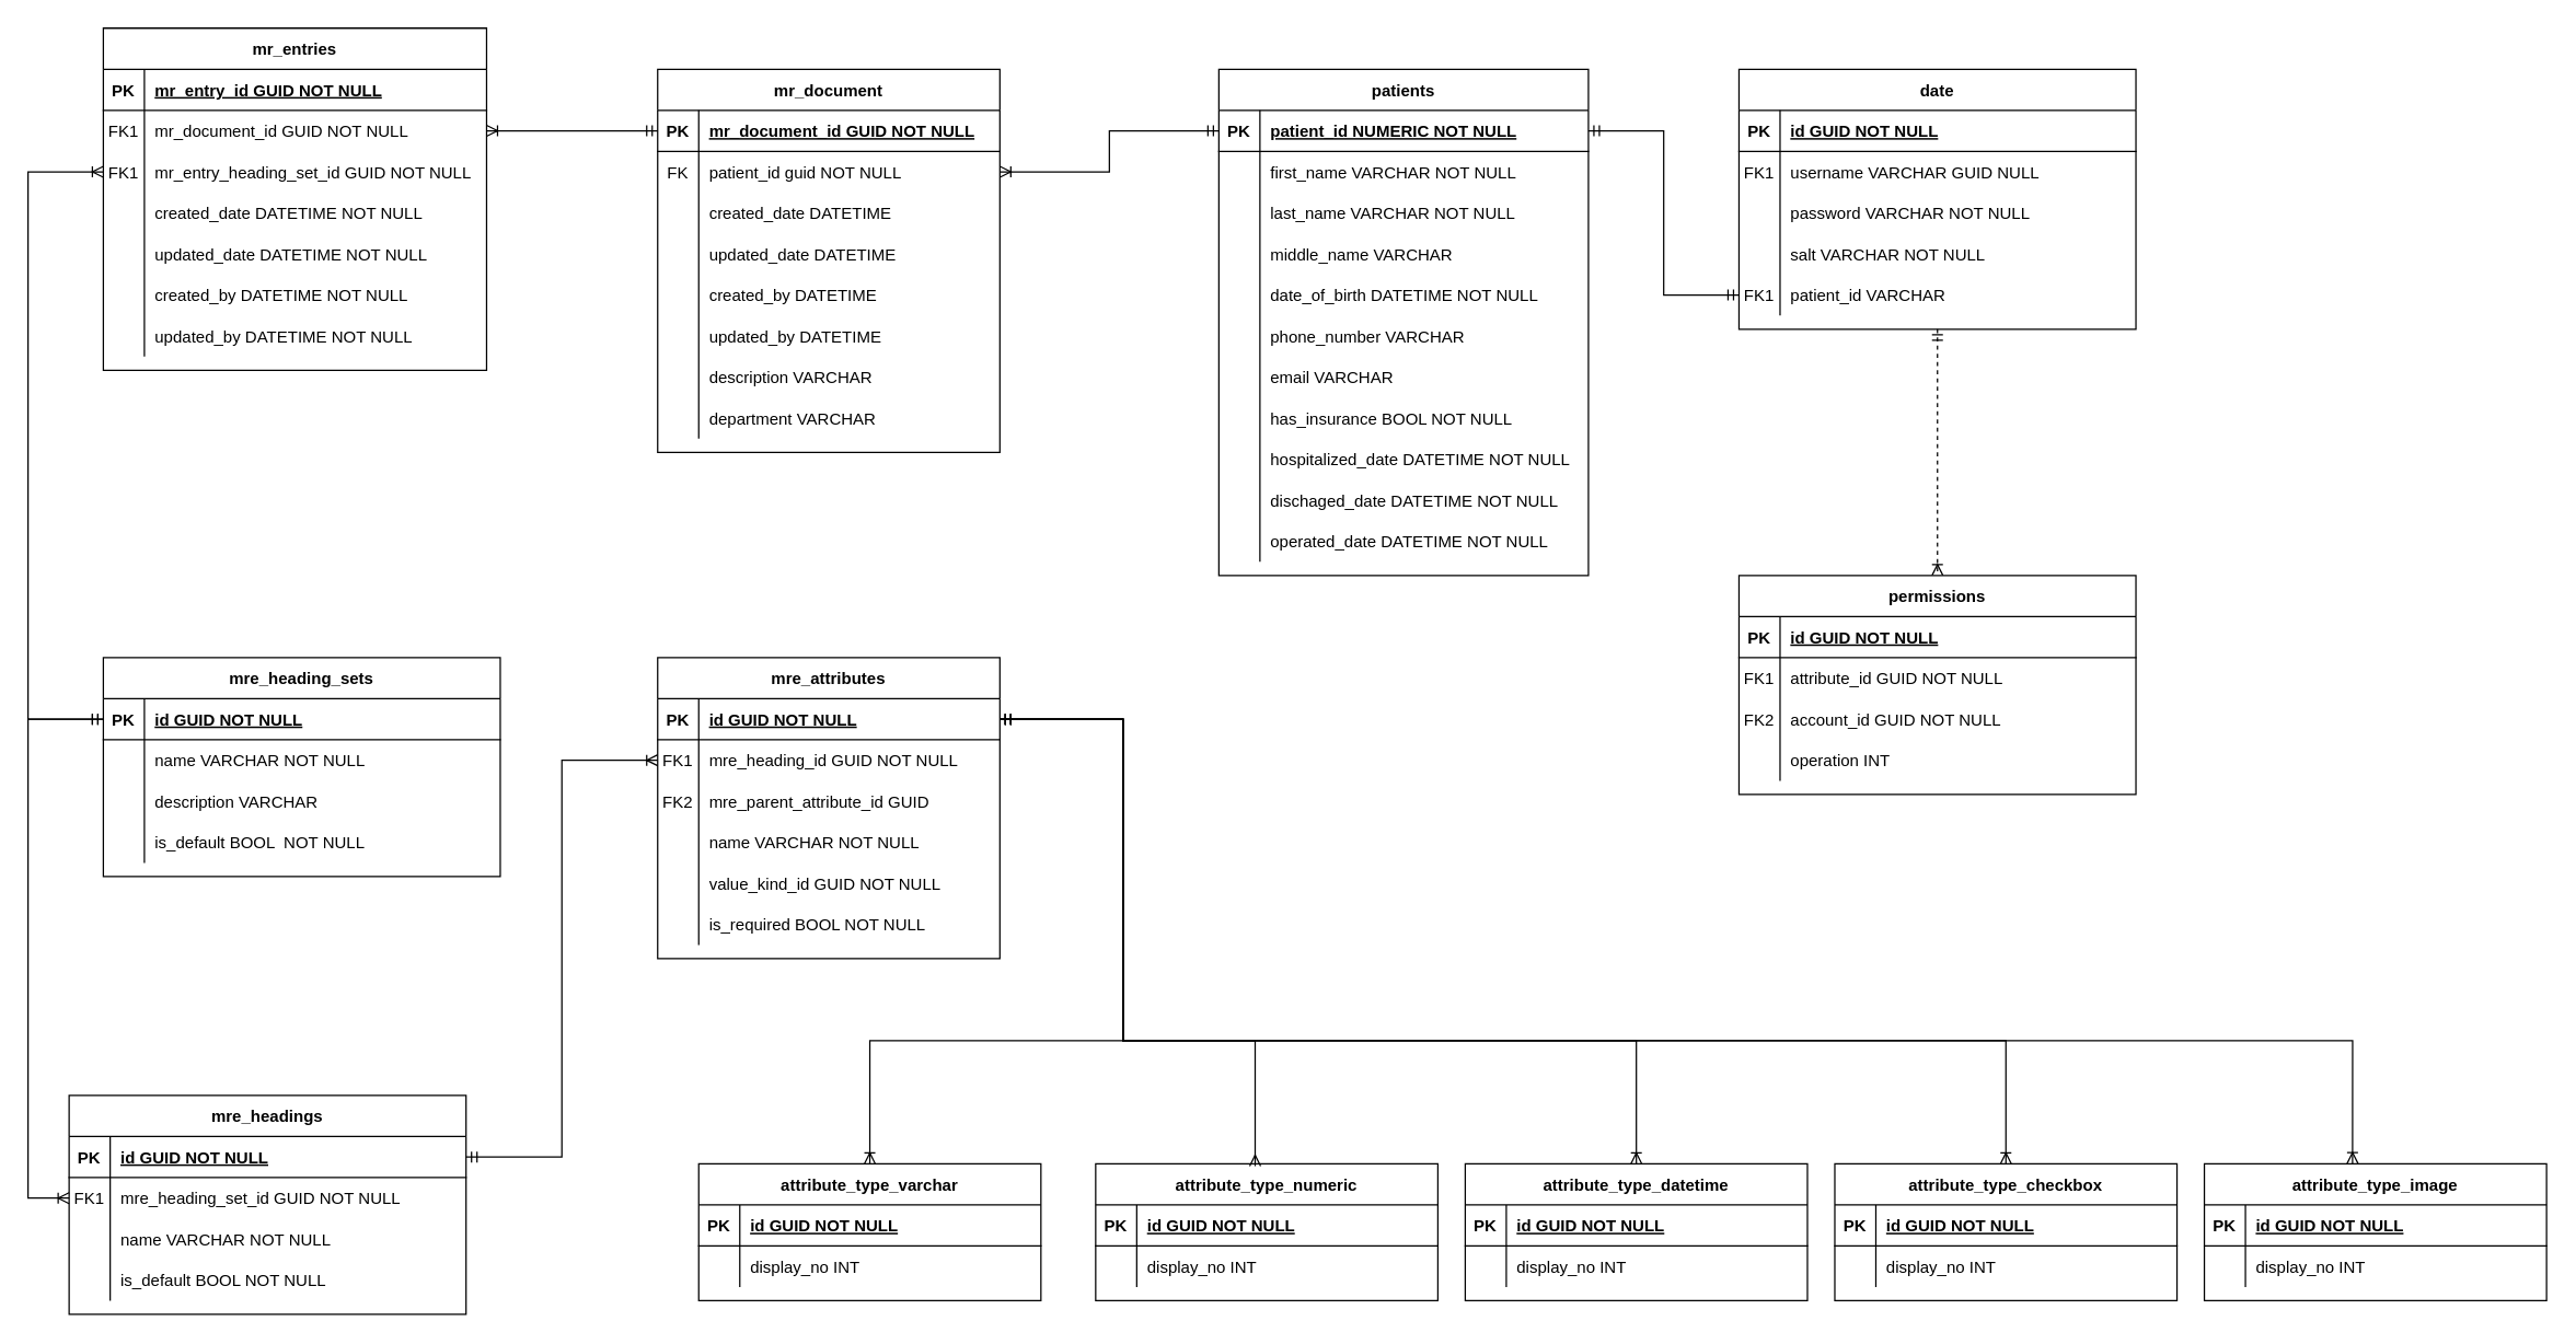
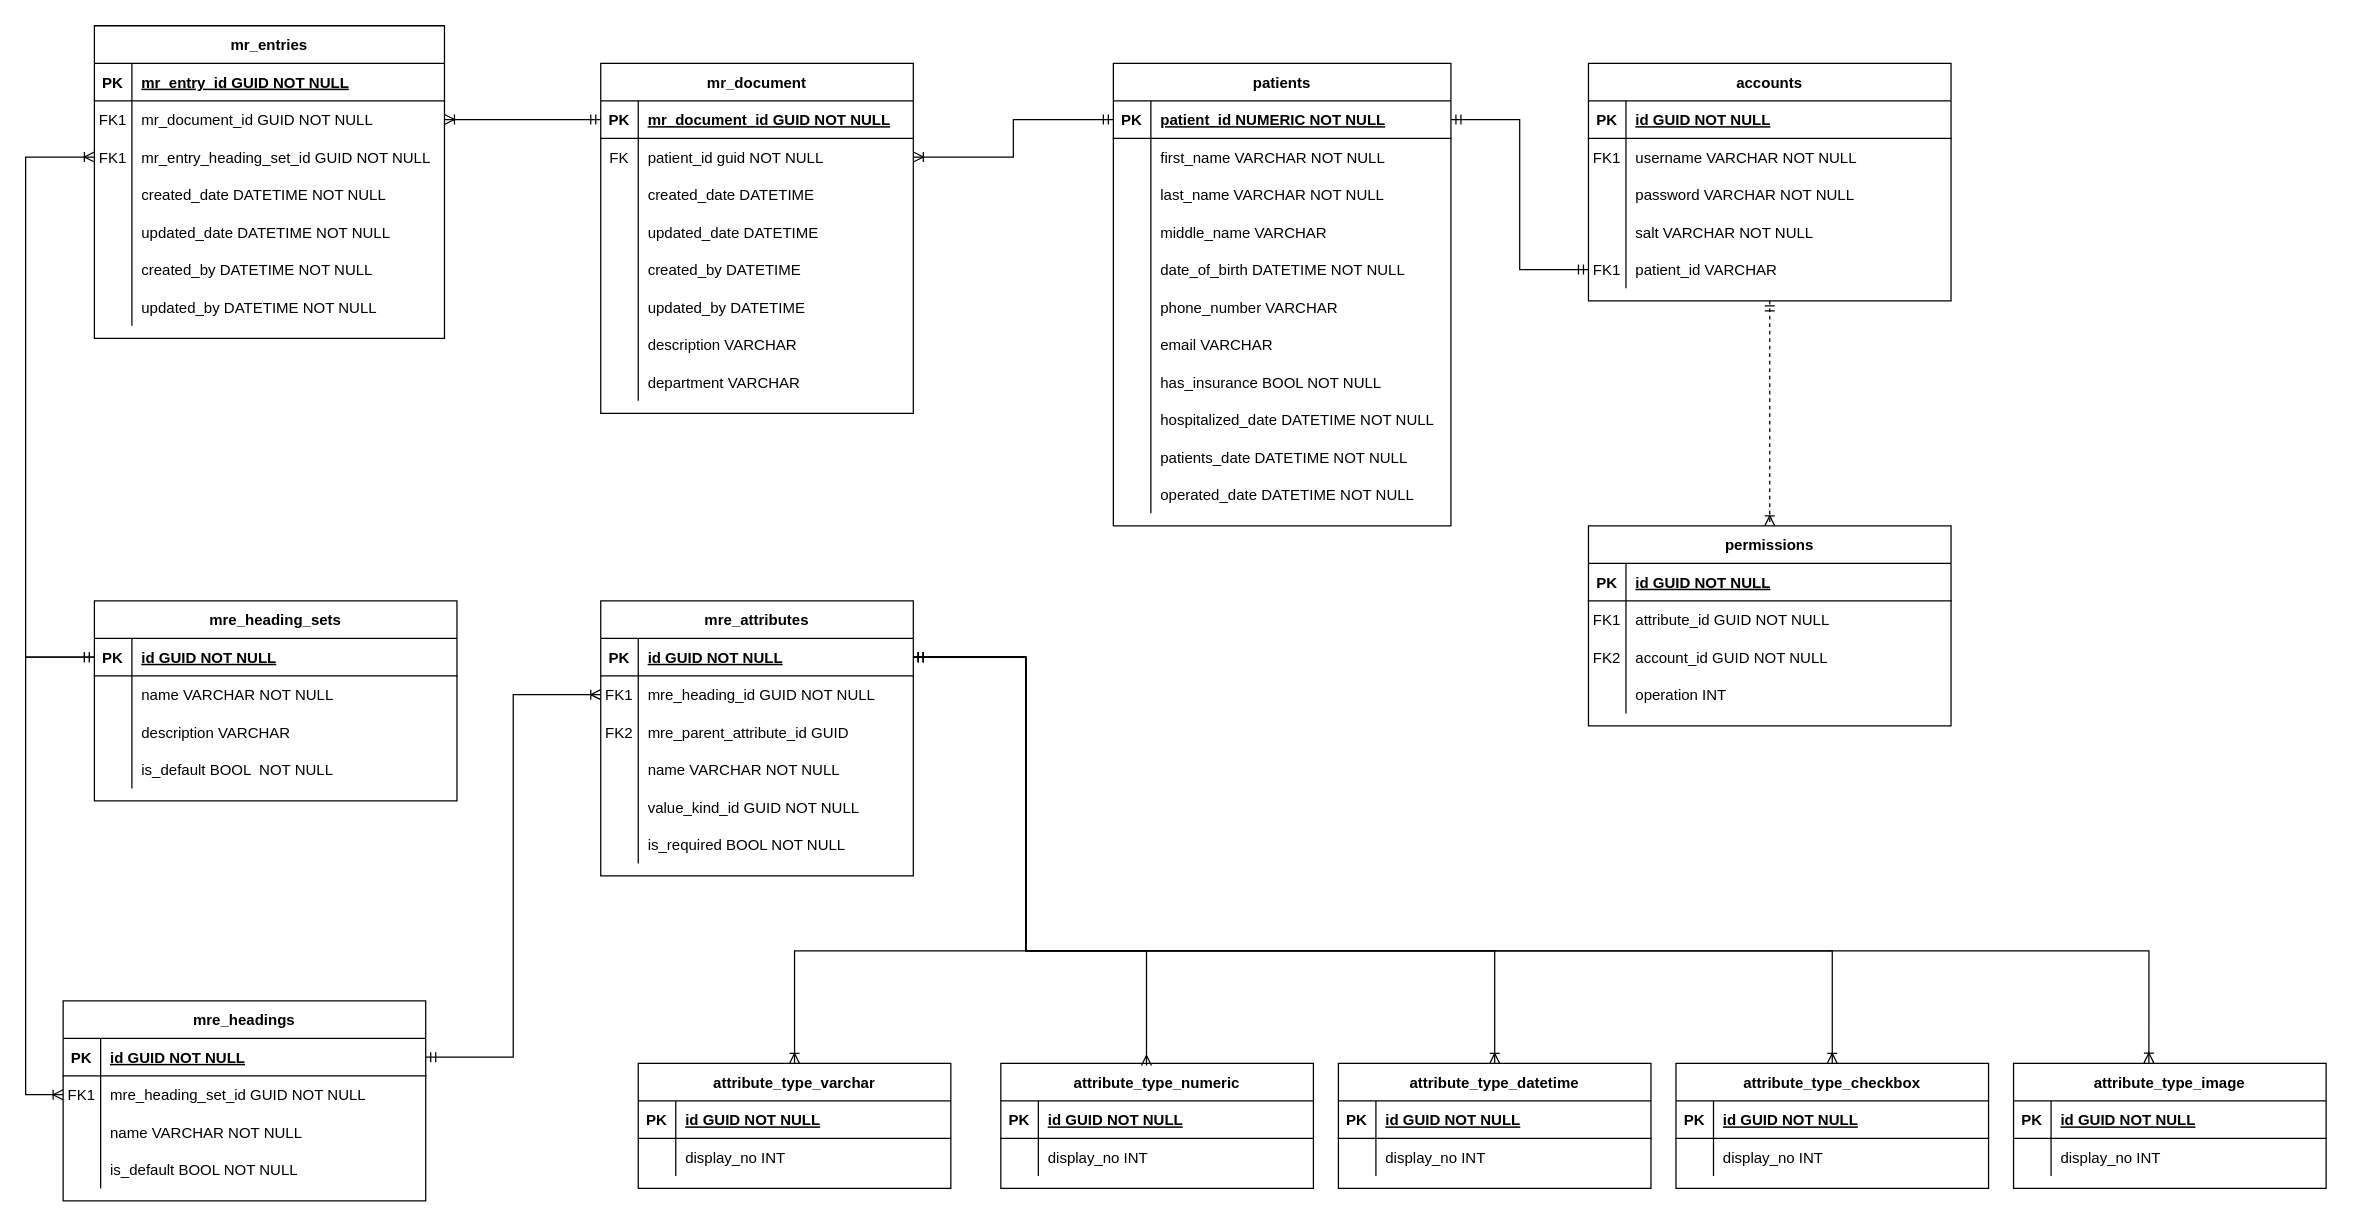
- <mxCell id="178" value="date" style="shape=table;startSize=30;container=1;collapsible=1;childLayout=tableLayout;fixedRows=1;rowLines=0;fontStyle=1;align=center;resizeLast=1;" vertex="1" parent="1"><mxGeometry x="1270" y="50" width="290" height="190" as="geometry" /></mxCell>
+ <mxCell id="178" value="accounts" style="shape=table;startSize=30;container=1;collapsible=1;childLayout=tableLayout;fixedRows=1;rowLines=0;fontStyle=1;align=center;resizeLast=1;" vertex="1" parent="1"><mxGeometry x="1270" y="50" width="290" height="190" as="geometry" /></mxCell>
- <mxCell id="184" value="username VARCHAR GUID NULL" style="shape=partialRectangle;overflow=hidden;connectable=0;fillColor=none;top=0;left=0;bottom=0;right=0;align=left;spacingLeft=6;" vertex="1" parent="182"><mxGeometry x="30" width="260" height="30" as="geometry" /></mxCell>
+ <mxCell id="184" value="username VARCHAR NOT NULL" style="shape=partialRectangle;overflow=hidden;connectable=0;fillColor=none;top=0;left=0;bottom=0;right=0;align=left;spacingLeft=6;" vertex="1" parent="182"><mxGeometry x="30" width="260" height="30" as="geometry" /></mxCell>
- <mxCell id="32" value="dischaged_date DATETIME NOT NULL" style="shape=partialRectangle;overflow=hidden;connectable=0;fillColor=none;top=0;left=0;bottom=0;right=0;align=left;spacingLeft=6;" vertex="1" parent="30"><mxGeometry x="30" width="240" height="30" as="geometry" /></mxCell>
+ <mxCell id="32" value="patients_date DATETIME NOT NULL" style="shape=partialRectangle;overflow=hidden;connectable=0;fillColor=none;top=0;left=0;bottom=0;right=0;align=left;spacingLeft=6;" vertex="1" parent="30"><mxGeometry x="30" width="240" height="30" as="geometry" /></mxCell>
